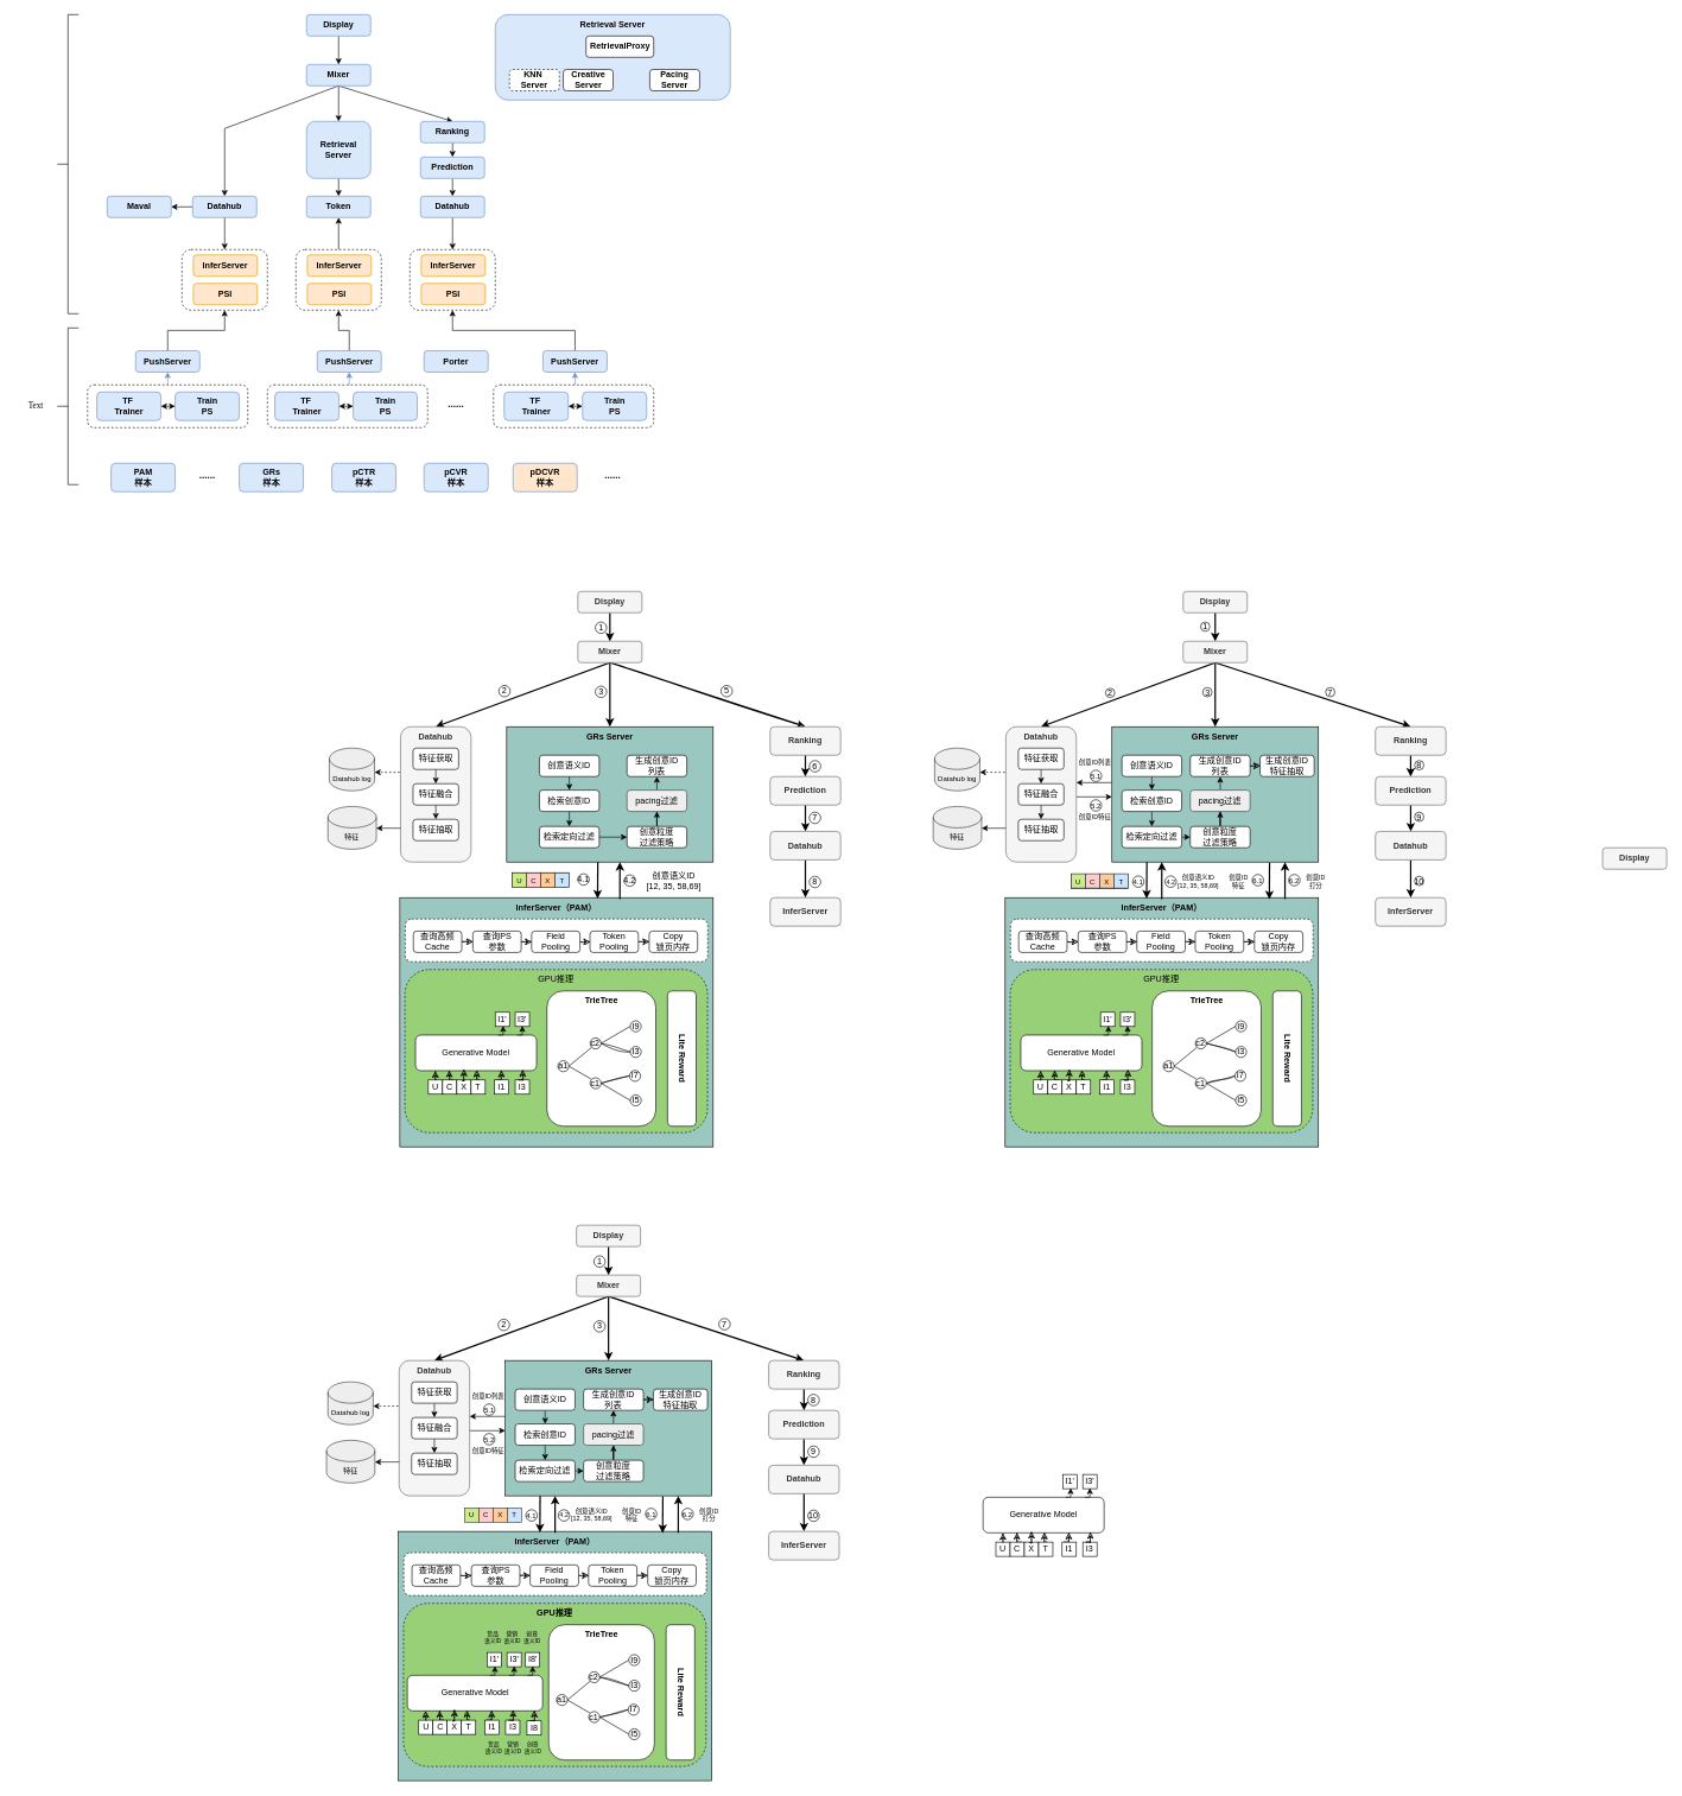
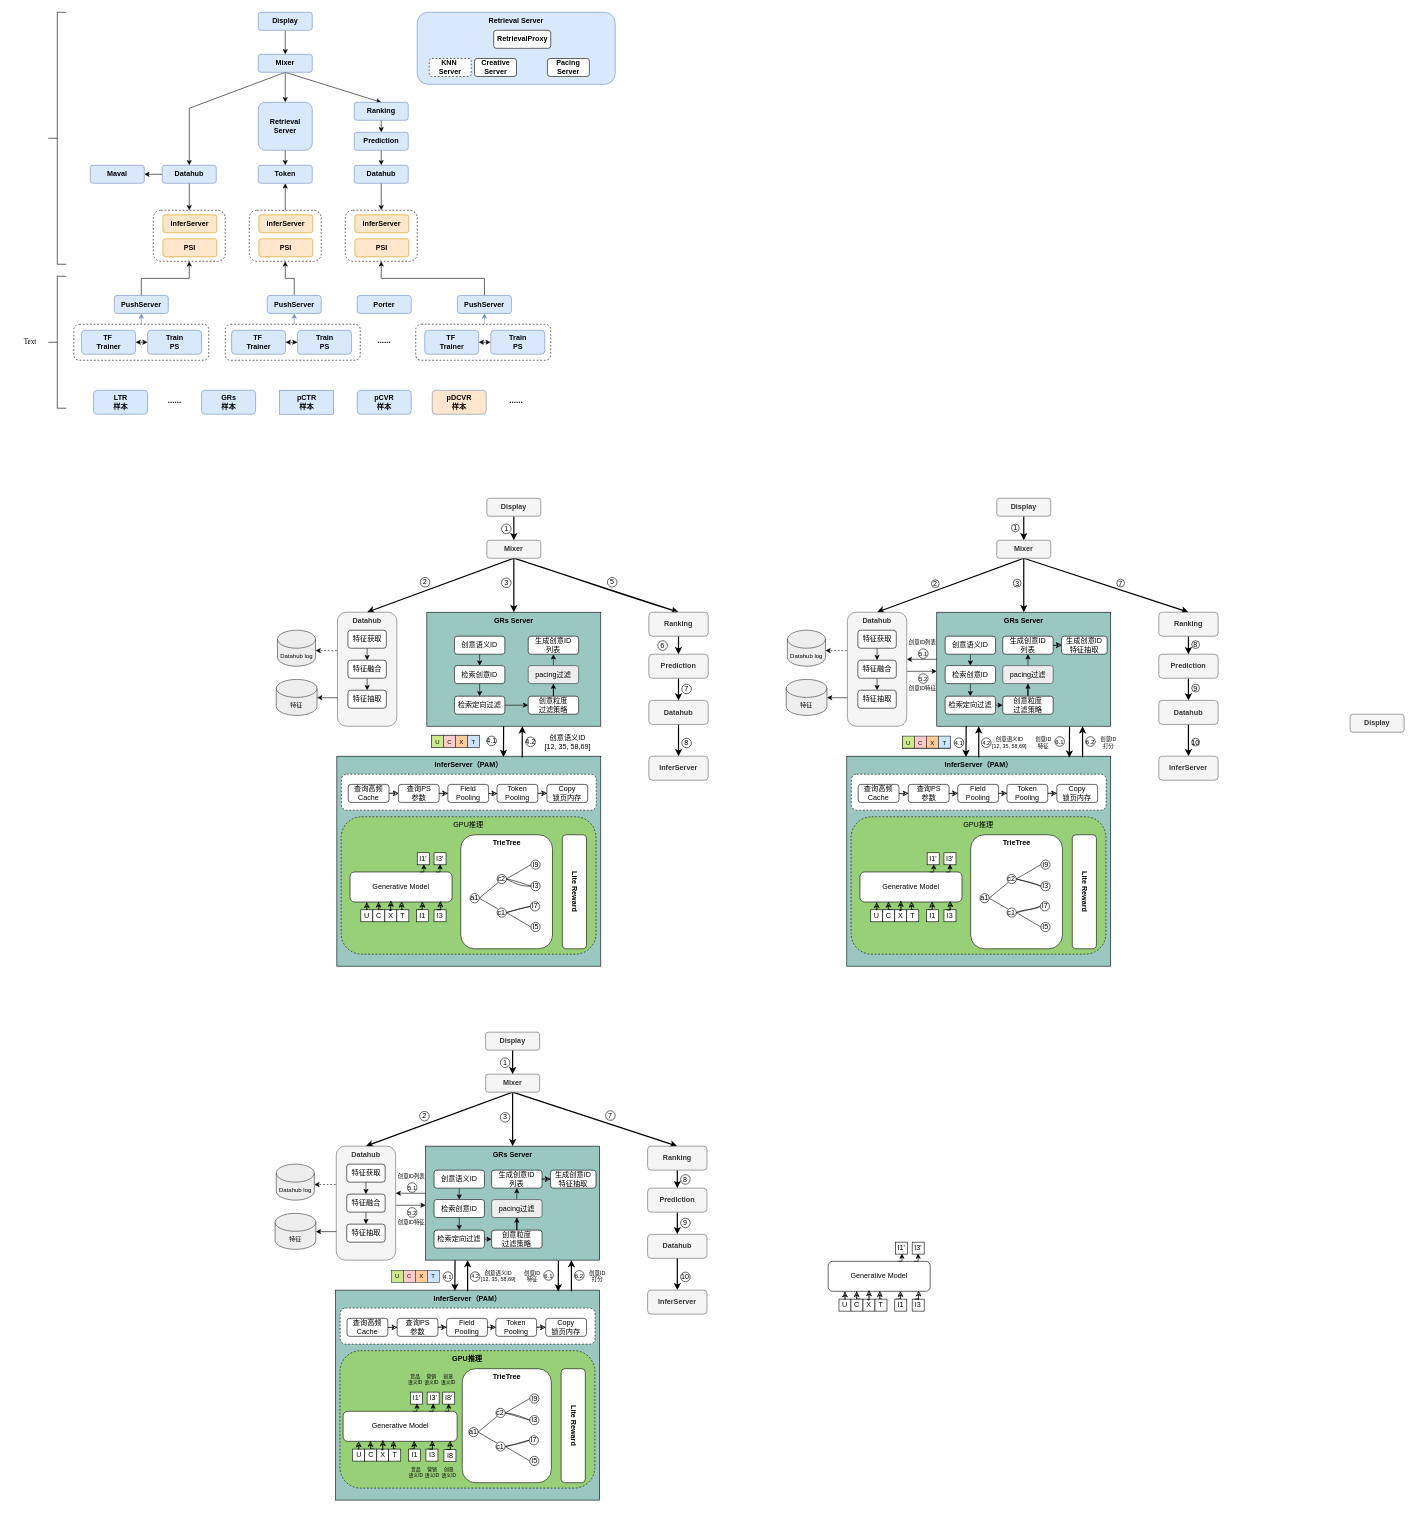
- <mxCell id="48" value="&lt;font face=&quot;Helvetica&quot;&gt;&lt;b&gt;PAM&lt;/b&gt;&lt;/font&gt;&lt;br&gt;&lt;div&gt;&lt;font face=&quot;Helvetica&quot;&gt;&lt;b&gt;样本&lt;/b&gt;&lt;/font&gt;&lt;/div&gt;" style="rounded=1;whiteSpace=wrap;html=1;hachureGap=4;fontFamily=Architects Daughter;fontSource=https%3A%2F%2Ffonts.googleapis.com%2Fcss%3Ffamily%3DArchitects%2BDaughter;fillColor=#dae8fc;strokeColor=#6c8ebf;" parent="1" vertex="1"><mxGeometry x="155.5" y="650" width="90" height="40" as="geometry" /></mxCell>
+ <mxCell id="48" value="&lt;font face=&quot;Helvetica&quot;&gt;&lt;b&gt;LTR&lt;/b&gt;&lt;/font&gt;&lt;br&gt;&lt;div&gt;&lt;font face=&quot;Helvetica&quot;&gt;&lt;b&gt;样本&lt;/b&gt;&lt;/font&gt;&lt;/div&gt;" style="rounded=1;whiteSpace=wrap;html=1;hachureGap=4;fontFamily=Architects Daughter;fontSource=https%3A%2F%2Ffonts.googleapis.com%2Fcss%3Ffamily%3DArchitects%2BDaughter;fillColor=#dae8fc;strokeColor=#6c8ebf;" parent="1" vertex="1"><mxGeometry x="155.5" y="650" width="90" height="40" as="geometry" /></mxCell>
- <mxCell id="49" value="&lt;font face=&quot;Helvetica&quot;&gt;&lt;b&gt;pCTR&lt;/b&gt;&lt;/font&gt;&lt;div&gt;&lt;font face=&quot;Helvetica&quot;&gt;&lt;b&gt;样本&lt;/b&gt;&lt;/font&gt;&lt;/div&gt;" style="rounded=1;whiteSpace=wrap;html=1;hachureGap=4;fontFamily=Architects Daughter;fontSource=https%3A%2F%2Ffonts.googleapis.com%2Fcss%3Ffamily%3DArchitects%2BDaughter;fillColor=#dae8fc;strokeColor=#6c8ebf;" parent="1" vertex="1"><mxGeometry x="465.5" y="650" width="90" height="40" as="geometry" /></mxCell>
+ <mxCell id="49" value="&lt;font face=&quot;Helvetica&quot;&gt;&lt;b&gt;pCTR&lt;/b&gt;&lt;/font&gt;&lt;div&gt;&lt;font face=&quot;Helvetica&quot;&gt;&lt;b&gt;样本&lt;/b&gt;&lt;/font&gt;&lt;/div&gt;" style="whiteSpace=wrap;html=1;hachureGap=4;fontFamily=Architects Daughter;fontSource=https%3A%2F%2Ffonts.googleapis.com%2Fcss%3Ffamily%3DArchitects%2BDaughter;fillColor=#dae8fc;strokeColor=#6c8ebf;rounded=0;" parent="1" vertex="1"><mxGeometry x="465.5" y="650" width="90" height="40" as="geometry" /></mxCell>
- <mxCell id="131" value="&lt;font face=&quot;Helvetica&quot;&gt;6&lt;/font&gt;" style="ellipse;whiteSpace=wrap;html=1;aspect=fixed;rounded=0;hachureGap=4;fontFamily=Architects Daughter;fontSource=https%3A%2F%2Ffonts.googleapis.com%2Fcss%3Ffamily%3DArchitects%2BDaughter;" vertex="1" parent="1"><mxGeometry x="1136" y="1067.5" width="16" height="16" as="geometry" /></mxCell>
+ <mxCell id="131" value="&lt;font face=&quot;Helvetica&quot;&gt;6&lt;/font&gt;" style="ellipse;whiteSpace=wrap;html=1;aspect=fixed;rounded=0;hachureGap=4;fontFamily=Architects Daughter;fontSource=https%3A%2F%2Ffonts.googleapis.com%2Fcss%3Ffamily%3DArchitects%2BDaughter;" vertex="1" parent="1"><mxGeometry x="1096" y="1067.5" width="16" height="16" as="geometry" /></mxCell>
